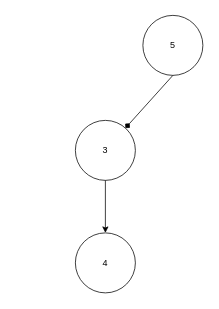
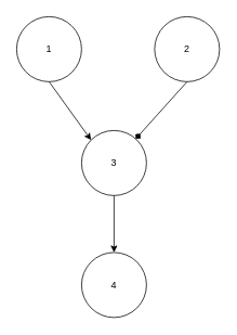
+ <mxCell id="2" value="1" style="ellipse;whiteSpace=wrap;html=1;aspect=fixed;" vertex="1" parent="1"><mxGeometry x="20" y="20" width="80" height="80" as="geometry" /></mxCell>
- <mxCell id="3" value="5" style="ellipse;whiteSpace=wrap;html=1;aspect=fixed;" vertex="1" parent="1"><mxGeometry x="190" y="20" width="80" height="80" as="geometry" /></mxCell>
+ <mxCell id="3" value="2" style="ellipse;whiteSpace=wrap;html=1;aspect=fixed;" vertex="1" parent="1"><mxGeometry x="190" y="20" width="80" height="80" as="geometry" /></mxCell>
+ <mxCell id="6" value="" style="endArrow=classic;html=1;rounded=0;exitX=0.5;exitY=1;exitDx=0;exitDy=0;entryX=0;entryY=0;entryDx=0;entryDy=0;" edge="1" parent="1" source="2" target="4"><mxGeometry width="50" height="50" relative="1" as="geometry"><mxPoint x="150" y="200" as="sourcePoint" /><mxPoint x="200" y="150" as="targetPoint" /></mxGeometry></mxCell>
